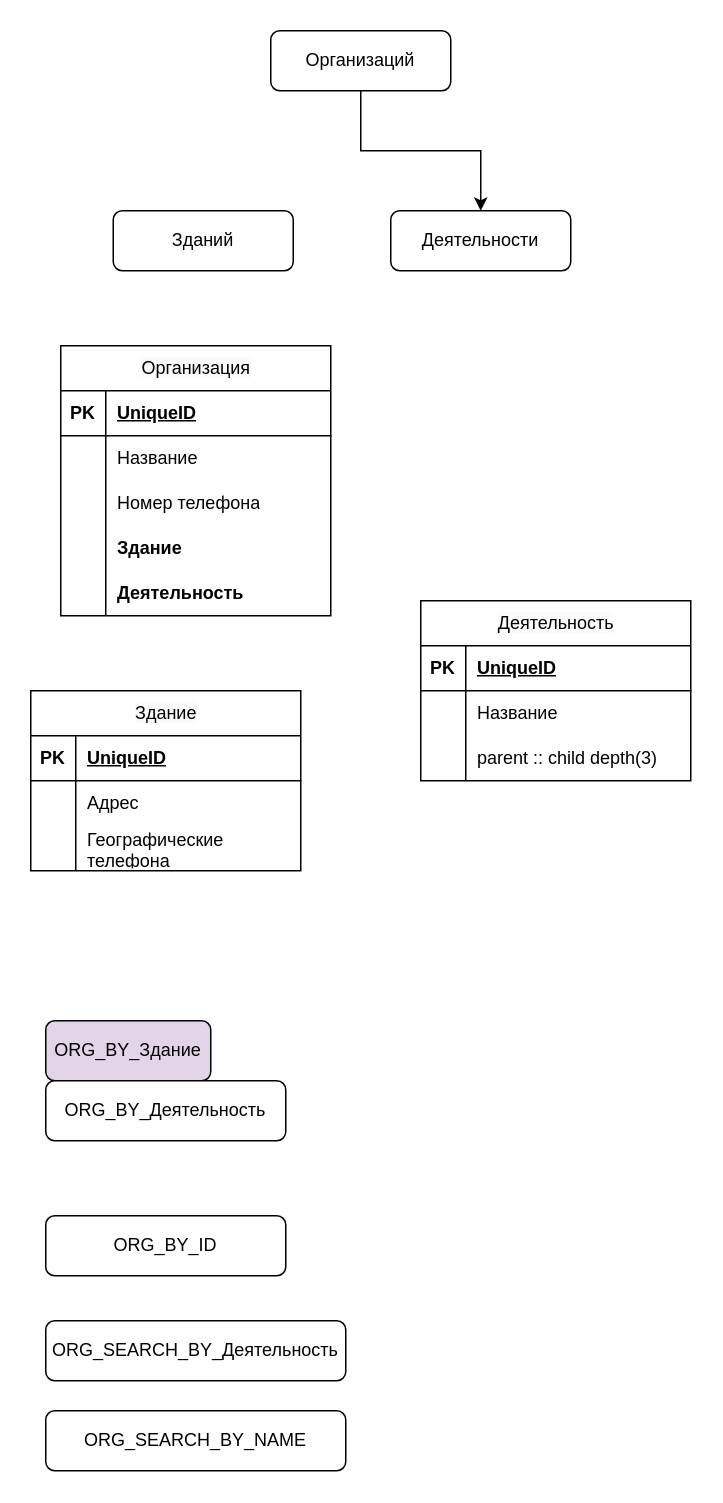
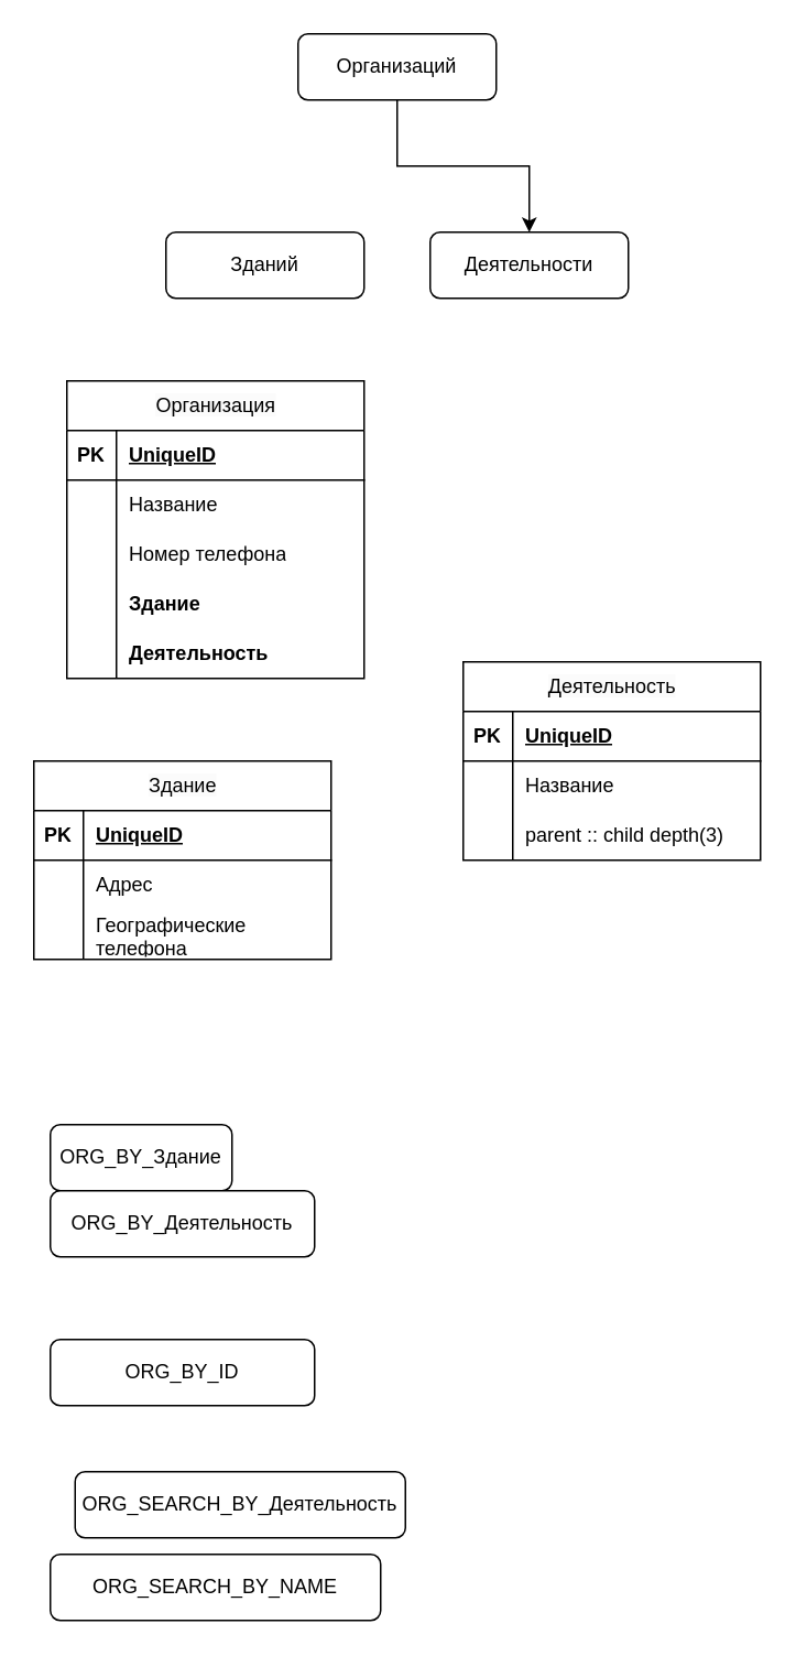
- <mxCell id="5" value="Зданий" style="rounded=1;whiteSpace=wrap;html=1;" vertex="1" parent="1"><mxGeometry x="75" y="140" width="120" height="40" as="geometry" /></mxCell>
+ <mxCell id="5" value="Зданий" style="rounded=1;whiteSpace=wrap;html=1;" vertex="1" parent="1"><mxGeometry x="100" y="140" width="120" height="40" as="geometry" /></mxCell>
- <mxCell id="42" value="ORG_BY_Здание" style="rounded=1;whiteSpace=wrap;html=1;fillColor=#e1d5e7;" vertex="1" parent="1"><mxGeometry x="30" y="680" width="110" height="40" as="geometry" /></mxCell>
+ <mxCell id="42" value="ORG_BY_Здание" style="rounded=1;whiteSpace=wrap;html=1;" vertex="1" parent="1"><mxGeometry x="30" y="680" width="110" height="40" as="geometry" /></mxCell>
- <mxCell id="45" value="ORG_SEARCH_BY_Деятельность" style="rounded=1;whiteSpace=wrap;html=1;" vertex="1" parent="1"><mxGeometry x="30" y="880" width="200" height="40" as="geometry" /></mxCell>
+ <mxCell id="45" value="ORG_SEARCH_BY_Деятельность" style="rounded=1;whiteSpace=wrap;html=1;" vertex="1" parent="1"><mxGeometry x="45" y="890" width="200" height="40" as="geometry" /></mxCell>
